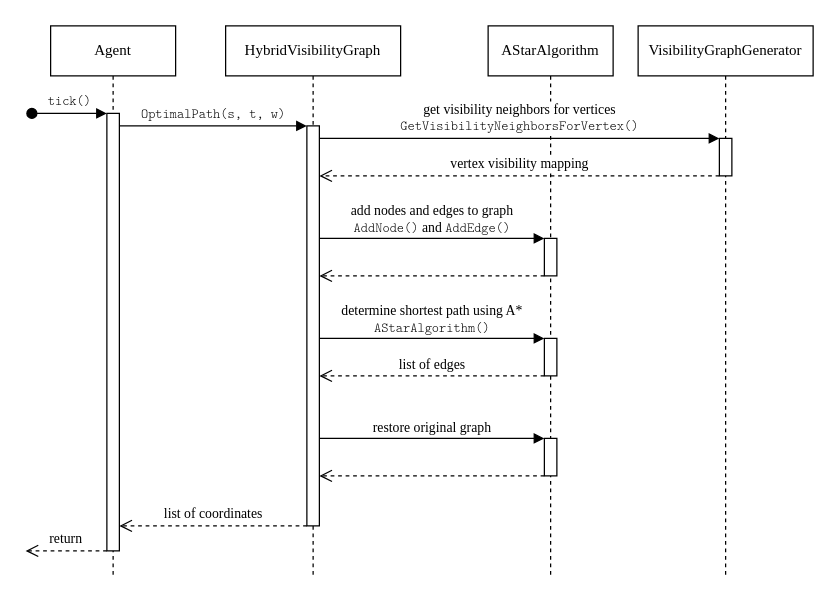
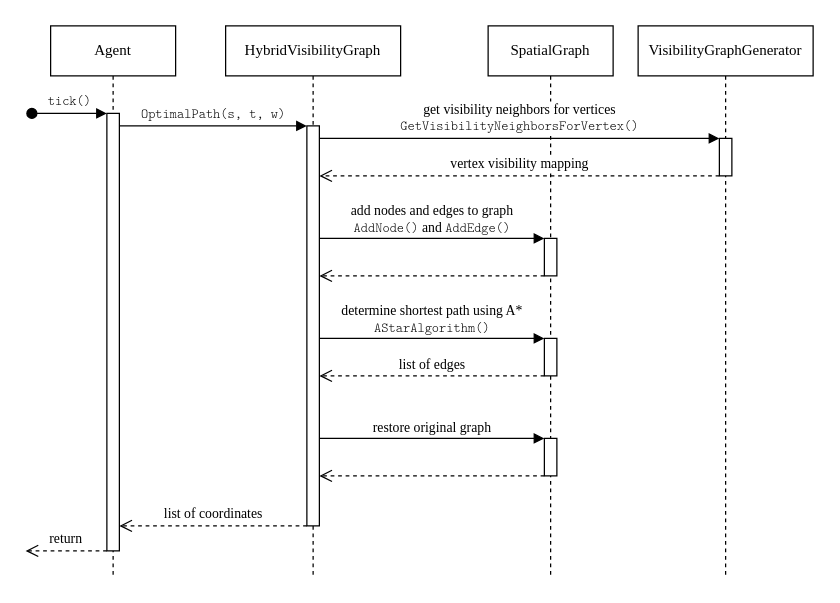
- <mxCell id="12" value="AStarAlgorithm" style="shape=umlLifeline;perimeter=lifelinePerimeter;whiteSpace=wrap;html=1;container=1;dropTarget=0;collapsible=0;recursiveResize=0;outlineConnect=0;portConstraint=eastwest;newEdgeStyle={&quot;edgeStyle&quot;:&quot;elbowEdgeStyle&quot;,&quot;elbow&quot;:&quot;vertical&quot;,&quot;curved&quot;:0,&quot;rounded&quot;:0};fontFamily=Linux Libertine;" parent="1" vertex="1"><mxGeometry x="390" y="20" width="100" height="440" as="geometry" /></mxCell>
+ <mxCell id="12" value="SpatialGraph" style="shape=umlLifeline;perimeter=lifelinePerimeter;whiteSpace=wrap;html=1;container=1;dropTarget=0;collapsible=0;recursiveResize=0;outlineConnect=0;portConstraint=eastwest;newEdgeStyle={&quot;edgeStyle&quot;:&quot;elbowEdgeStyle&quot;,&quot;elbow&quot;:&quot;vertical&quot;,&quot;curved&quot;:0,&quot;rounded&quot;:0};fontFamily=Linux Libertine;" parent="1" vertex="1"><mxGeometry x="390" y="20" width="100" height="440" as="geometry" /></mxCell>
